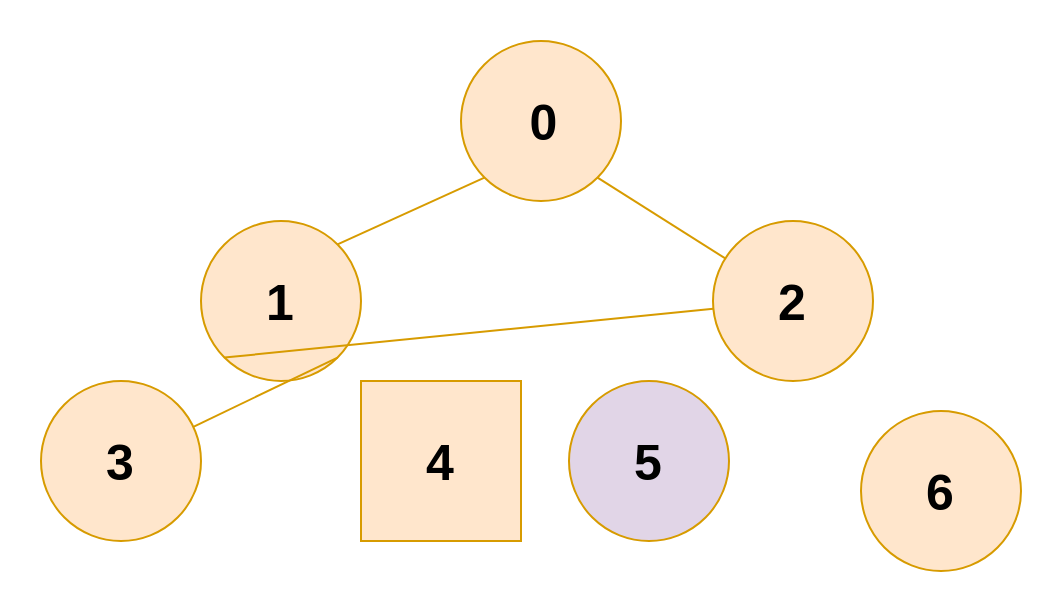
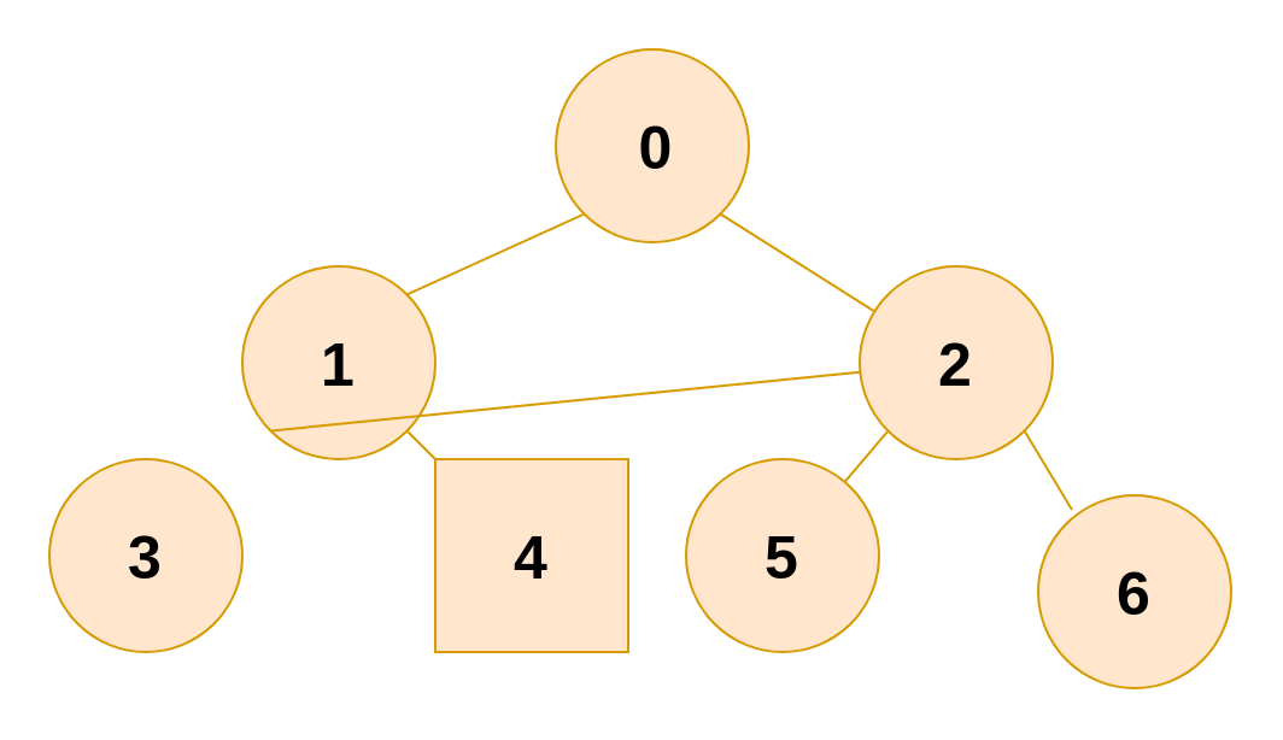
+ <mxCell id="10" value="" style="endArrow=none;html=1;entryX=0;entryY=1;entryDx=0;entryDy=0;fillColor=#ffe6cc;strokeColor=#d79b00;" edge="1" parent="1" source="7" target="4"><mxGeometry width="50" height="50" relative="1" as="geometry"><mxPoint x="409.634" y="179.92" as="sourcePoint" /><mxPoint x="316" y="300" as="targetPoint" /></mxGeometry></mxCell>
+ <mxCell id="14" value="" style="endArrow=none;html=1;entryX=1;entryY=1;entryDx=0;entryDy=0;fillColor=#ffe6cc;strokeColor=#d79b00;exitX=0.175;exitY=0.075;exitDx=0;exitDy=0;exitPerimeter=0;" edge="1" parent="1" source="13" target="4"><mxGeometry width="50" height="50" relative="1" as="geometry"><mxPoint x="368.966" y="220.574" as="sourcePoint" /><mxPoint x="406" y="200" as="targetPoint" /></mxGeometry></mxCell>
- <mxCell id="12" value="" style="endArrow=none;html=1;exitX=1;exitY=1;exitDx=0;exitDy=0;fillColor=#ffe6cc;strokeColor=#d79b00;" edge="1" parent="1" source="5" target="6"><mxGeometry width="50" height="50" relative="1" as="geometry"><mxPoint x="178.284" y="131.716" as="sourcePoint" /><mxPoint x="201.716" y="108.284" as="targetPoint" /></mxGeometry></mxCell>
+ <mxCell id="12" value="" style="endArrow=none;html=1;exitX=1;exitY=1;exitDx=0;exitDy=0;entryX=0;entryY=0;entryDx=0;entryDy=0;fillColor=#ffe6cc;strokeColor=#d79b00;" edge="1" parent="1" source="5" target="11"><mxGeometry width="50" height="50" relative="1" as="geometry"><mxPoint x="178.284" y="131.716" as="sourcePoint" /><mxPoint x="201.716" y="108.284" as="targetPoint" /></mxGeometry></mxCell>
- <mxCell id="7" value="&lt;b&gt;&lt;font style=&quot;font-size: 25px&quot;&gt;5&lt;/font&gt;&lt;/b&gt;" style="ellipse;whiteSpace=wrap;html=1;aspect=fixed;fillColor=#e1d5e7;strokeColor=#d79b00;" vertex="1" parent="1"><mxGeometry x="284" y="190" width="80" height="80" as="geometry" /></mxCell>
+ <mxCell id="7" value="&lt;b&gt;&lt;font style=&quot;font-size: 25px&quot;&gt;5&lt;/font&gt;&lt;/b&gt;" style="ellipse;whiteSpace=wrap;html=1;aspect=fixed;fillColor=#ffe6cc;strokeColor=#d79b00;" vertex="1" parent="1"><mxGeometry x="284" y="190" width="80" height="80" as="geometry" /></mxCell>
